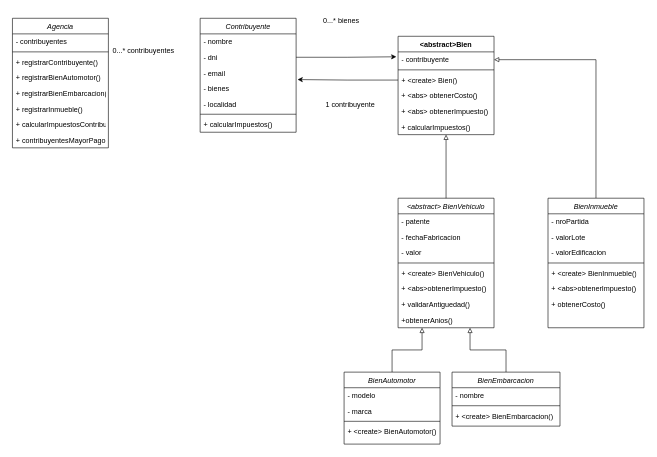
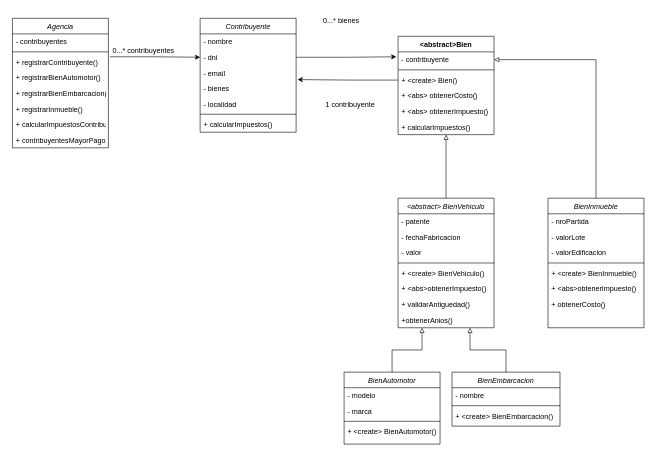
+ <mxCell id="48" style="edgeStyle=orthogonalEdgeStyle;rounded=0;orthogonalLoop=1;jettySize=auto;html=1;exitX=1.017;exitY=0.16;exitDx=0;exitDy=0;entryX=0;entryY=0.5;entryDx=0;entryDy=0;exitPerimeter=0;" parent="1" source="42" target="4" edge="1"><mxGeometry relative="1" as="geometry"><mxPoint x="253" y="95" as="sourcePoint" /></mxGeometry></mxCell>
